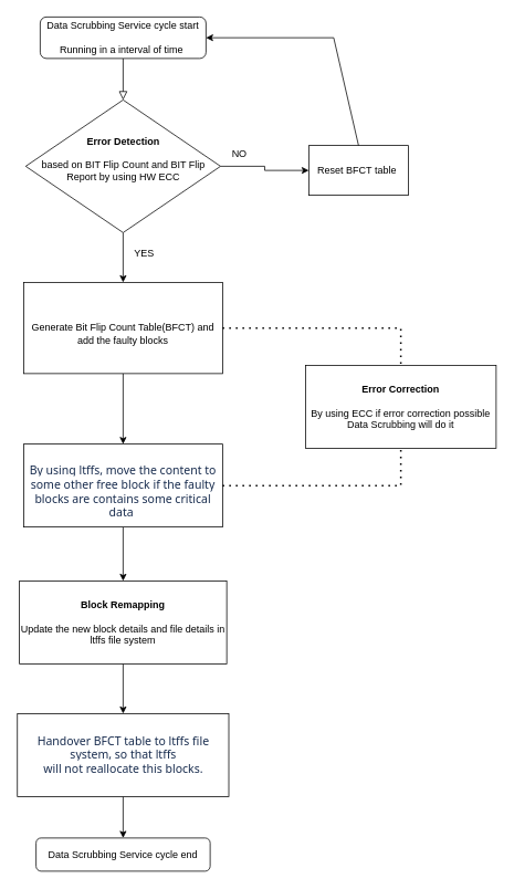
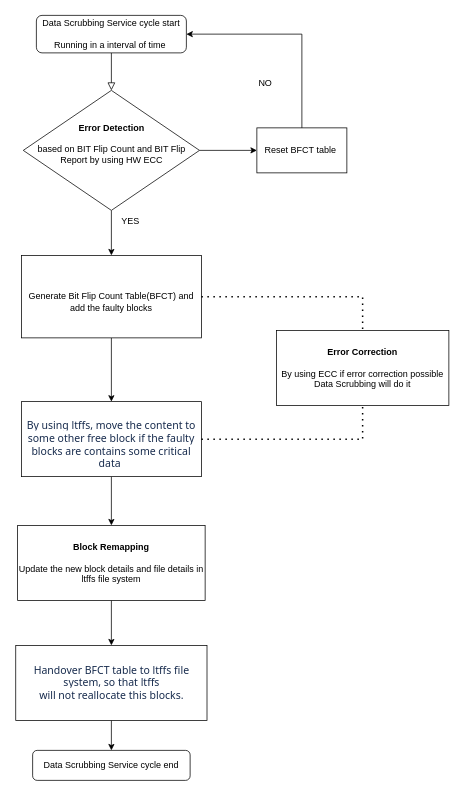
- <mxCell id="19" value="NO" style="text;html=1;align=center;verticalAlign=middle;resizable=0;points=[];autosize=1;strokeColor=none;fillColor=none;" vertex="1" parent="1"><mxGeometry x="268" y="170" width="40" height="30" as="geometry" /></mxCell>
+ <mxCell id="19" value="NO" style="text;html=1;align=center;verticalAlign=middle;resizable=0;points=[];autosize=1;strokeColor=none;fillColor=none;" vertex="1" parent="1"><mxGeometry x="333" y="95" width="40" height="30" as="geometry" /></mxCell>
- <mxCell id="16" value="Reset BFCT table&amp;nbsp;" style="rounded=0;whiteSpace=wrap;html=1;" vertex="1" parent="1"><mxGeometry x="372" y="175" width="120" height="60" as="geometry" /></mxCell>
+ <mxCell id="16" value="Reset BFCT table&amp;nbsp;" style="rounded=0;whiteSpace=wrap;html=1;" vertex="1" parent="1"><mxGeometry x="342" y="170" width="120" height="60" as="geometry" /></mxCell>
- <mxCell id="18" value="YES" style="text;html=1;align=center;verticalAlign=middle;resizable=0;points=[];autosize=1;strokeColor=none;fillColor=none;" vertex="1" parent="1"><mxGeometry x="148" y="290" width="50" height="30" as="geometry" /></mxCell>
+ <mxCell id="18" value="YES" style="text;html=1;align=center;verticalAlign=middle;resizable=0;points=[];autosize=1;strokeColor=none;fillColor=none;" vertex="1" parent="1"><mxGeometry x="148" y="280" width="50" height="30" as="geometry" /></mxCell>
- <mxCell id="7" value="Data Scrubbing Service cycle end" style="rounded=1;whiteSpace=wrap;html=1;fontSize=12;glass=0;strokeWidth=1;shadow=0;" parent="1" vertex="1"><mxGeometry x="43" y="1010" width="210" height="40" as="geometry" /></mxCell>
+ <mxCell id="7" value="Data Scrubbing Service cycle end" style="rounded=1;whiteSpace=wrap;html=1;fontSize=12;glass=0;strokeWidth=1;shadow=0;" parent="1" vertex="1"><mxGeometry x="43" y="1000" width="210" height="40" as="geometry" /></mxCell>
